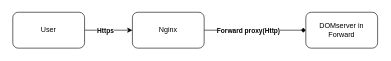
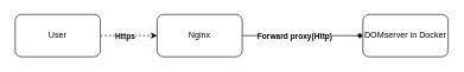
- <mxCell id="5" style="edgeStyle=orthogonalEdgeStyle;rounded=0;orthogonalLoop=1;jettySize=auto;html=1;exitX=1;exitY=0.5;exitDx=0;exitDy=0;entryX=0;entryY=0.5;entryDx=0;entryDy=0;" edge="1" parent="1" source="7" target="4"><mxGeometry relative="1" as="geometry" /></mxCell>
+ <mxCell id="5" style="edgeStyle=orthogonalEdgeStyle;rounded=0;orthogonalLoop=1;jettySize=auto;html=1;exitX=1;exitY=0.5;exitDx=0;exitDy=0;entryX=0;entryY=0.5;entryDx=0;entryDy=0;dashed=1;" edge="1" parent="1" source="7" target="4"><mxGeometry relative="1" as="geometry" /></mxCell>
- <mxCell id="8" value="DOMserver in Forward" style="rounded=1;whiteSpace=wrap;html=1;" vertex="1" parent="1"><mxGeometry x="510" y="20" width="120" height="60" as="geometry" /></mxCell>
+ <mxCell id="8" value="DOMserver in Docker" style="rounded=1;whiteSpace=wrap;html=1;" vertex="1" parent="1"><mxGeometry x="510" y="20" width="120" height="60" as="geometry" /></mxCell>
